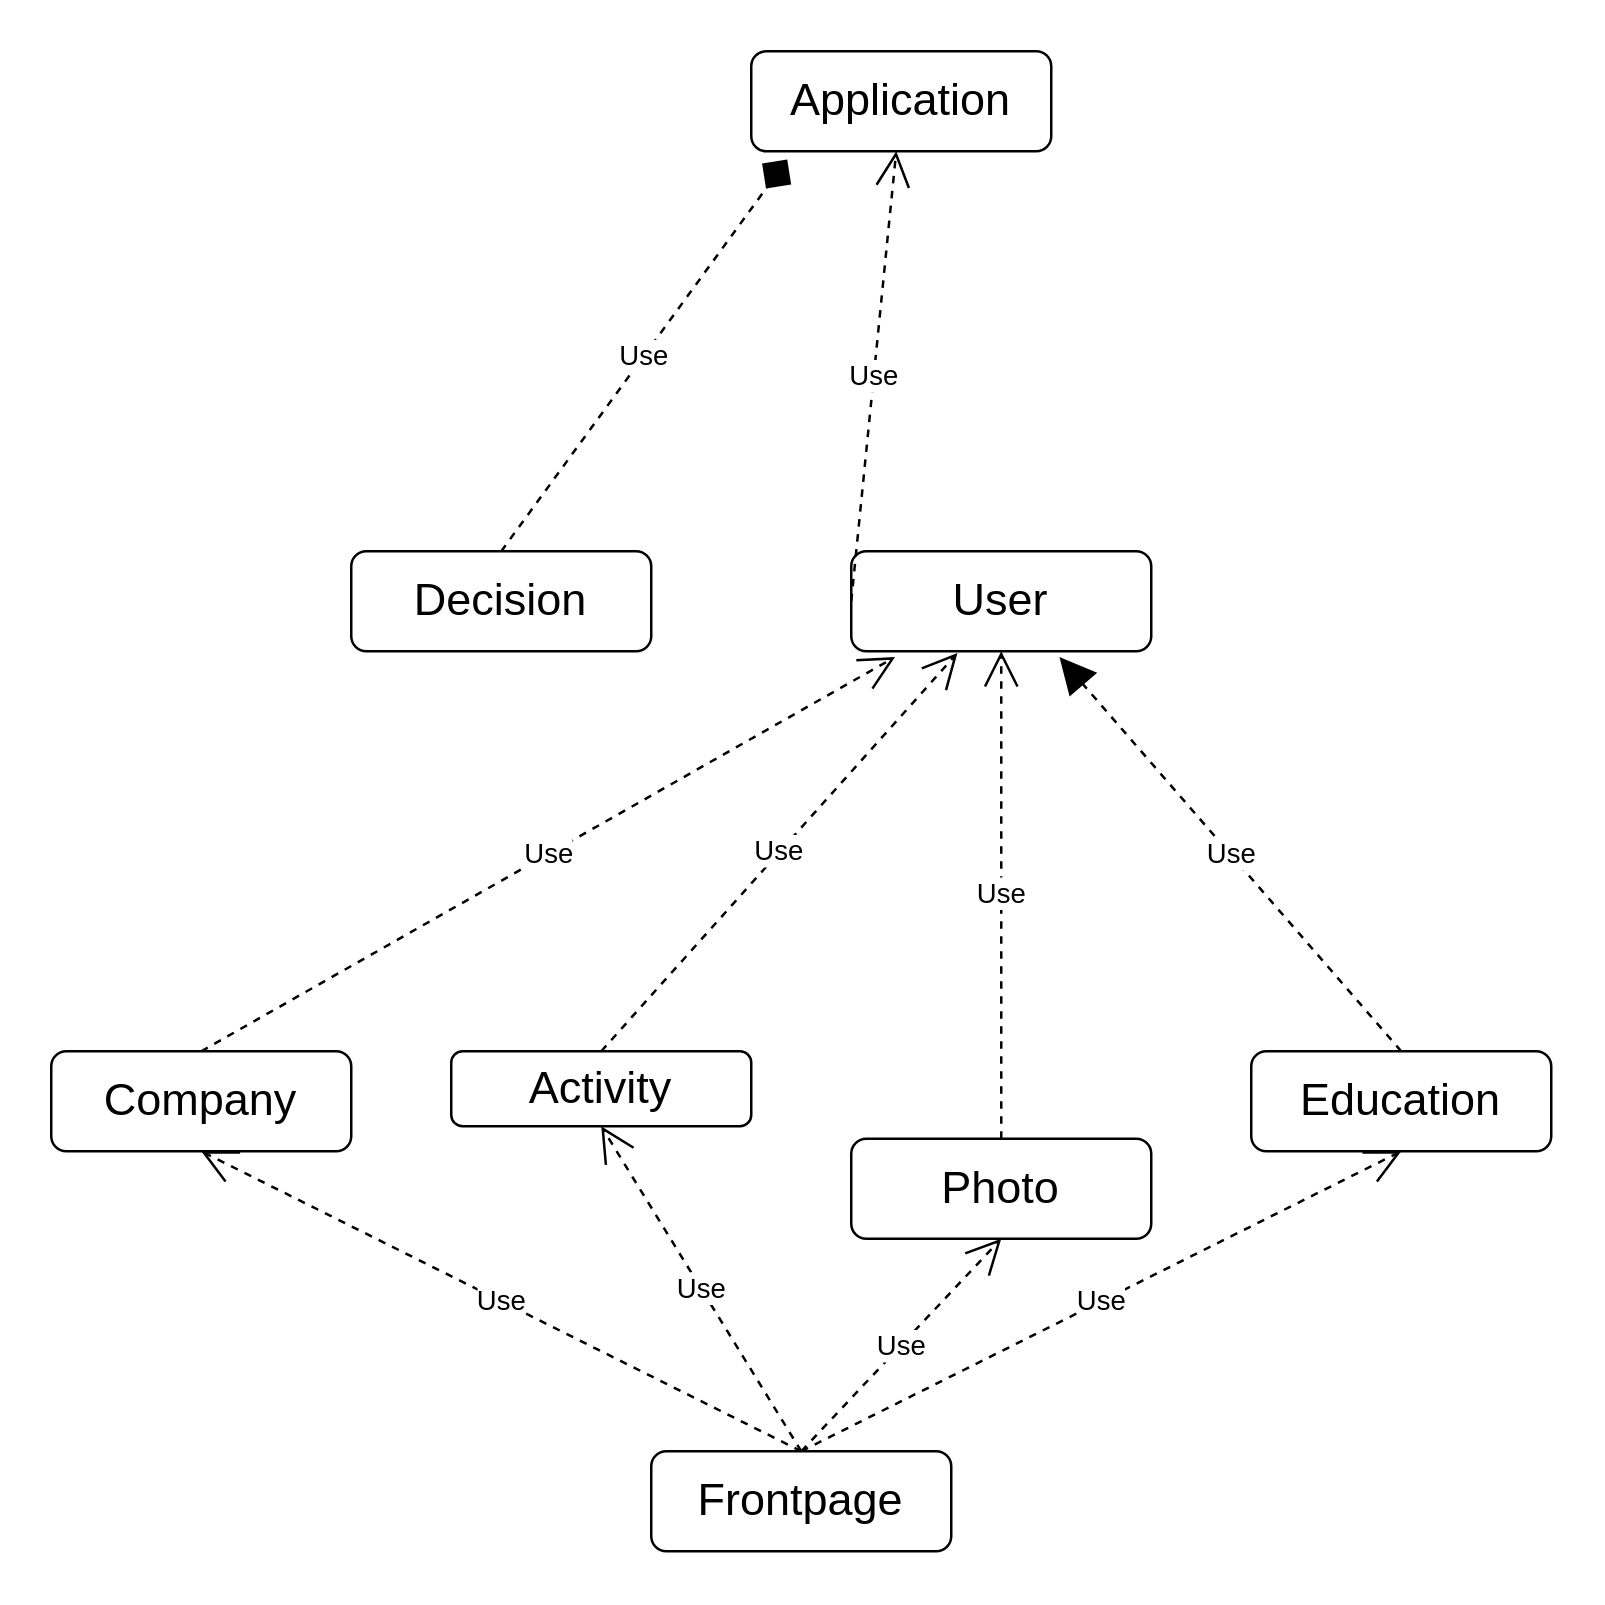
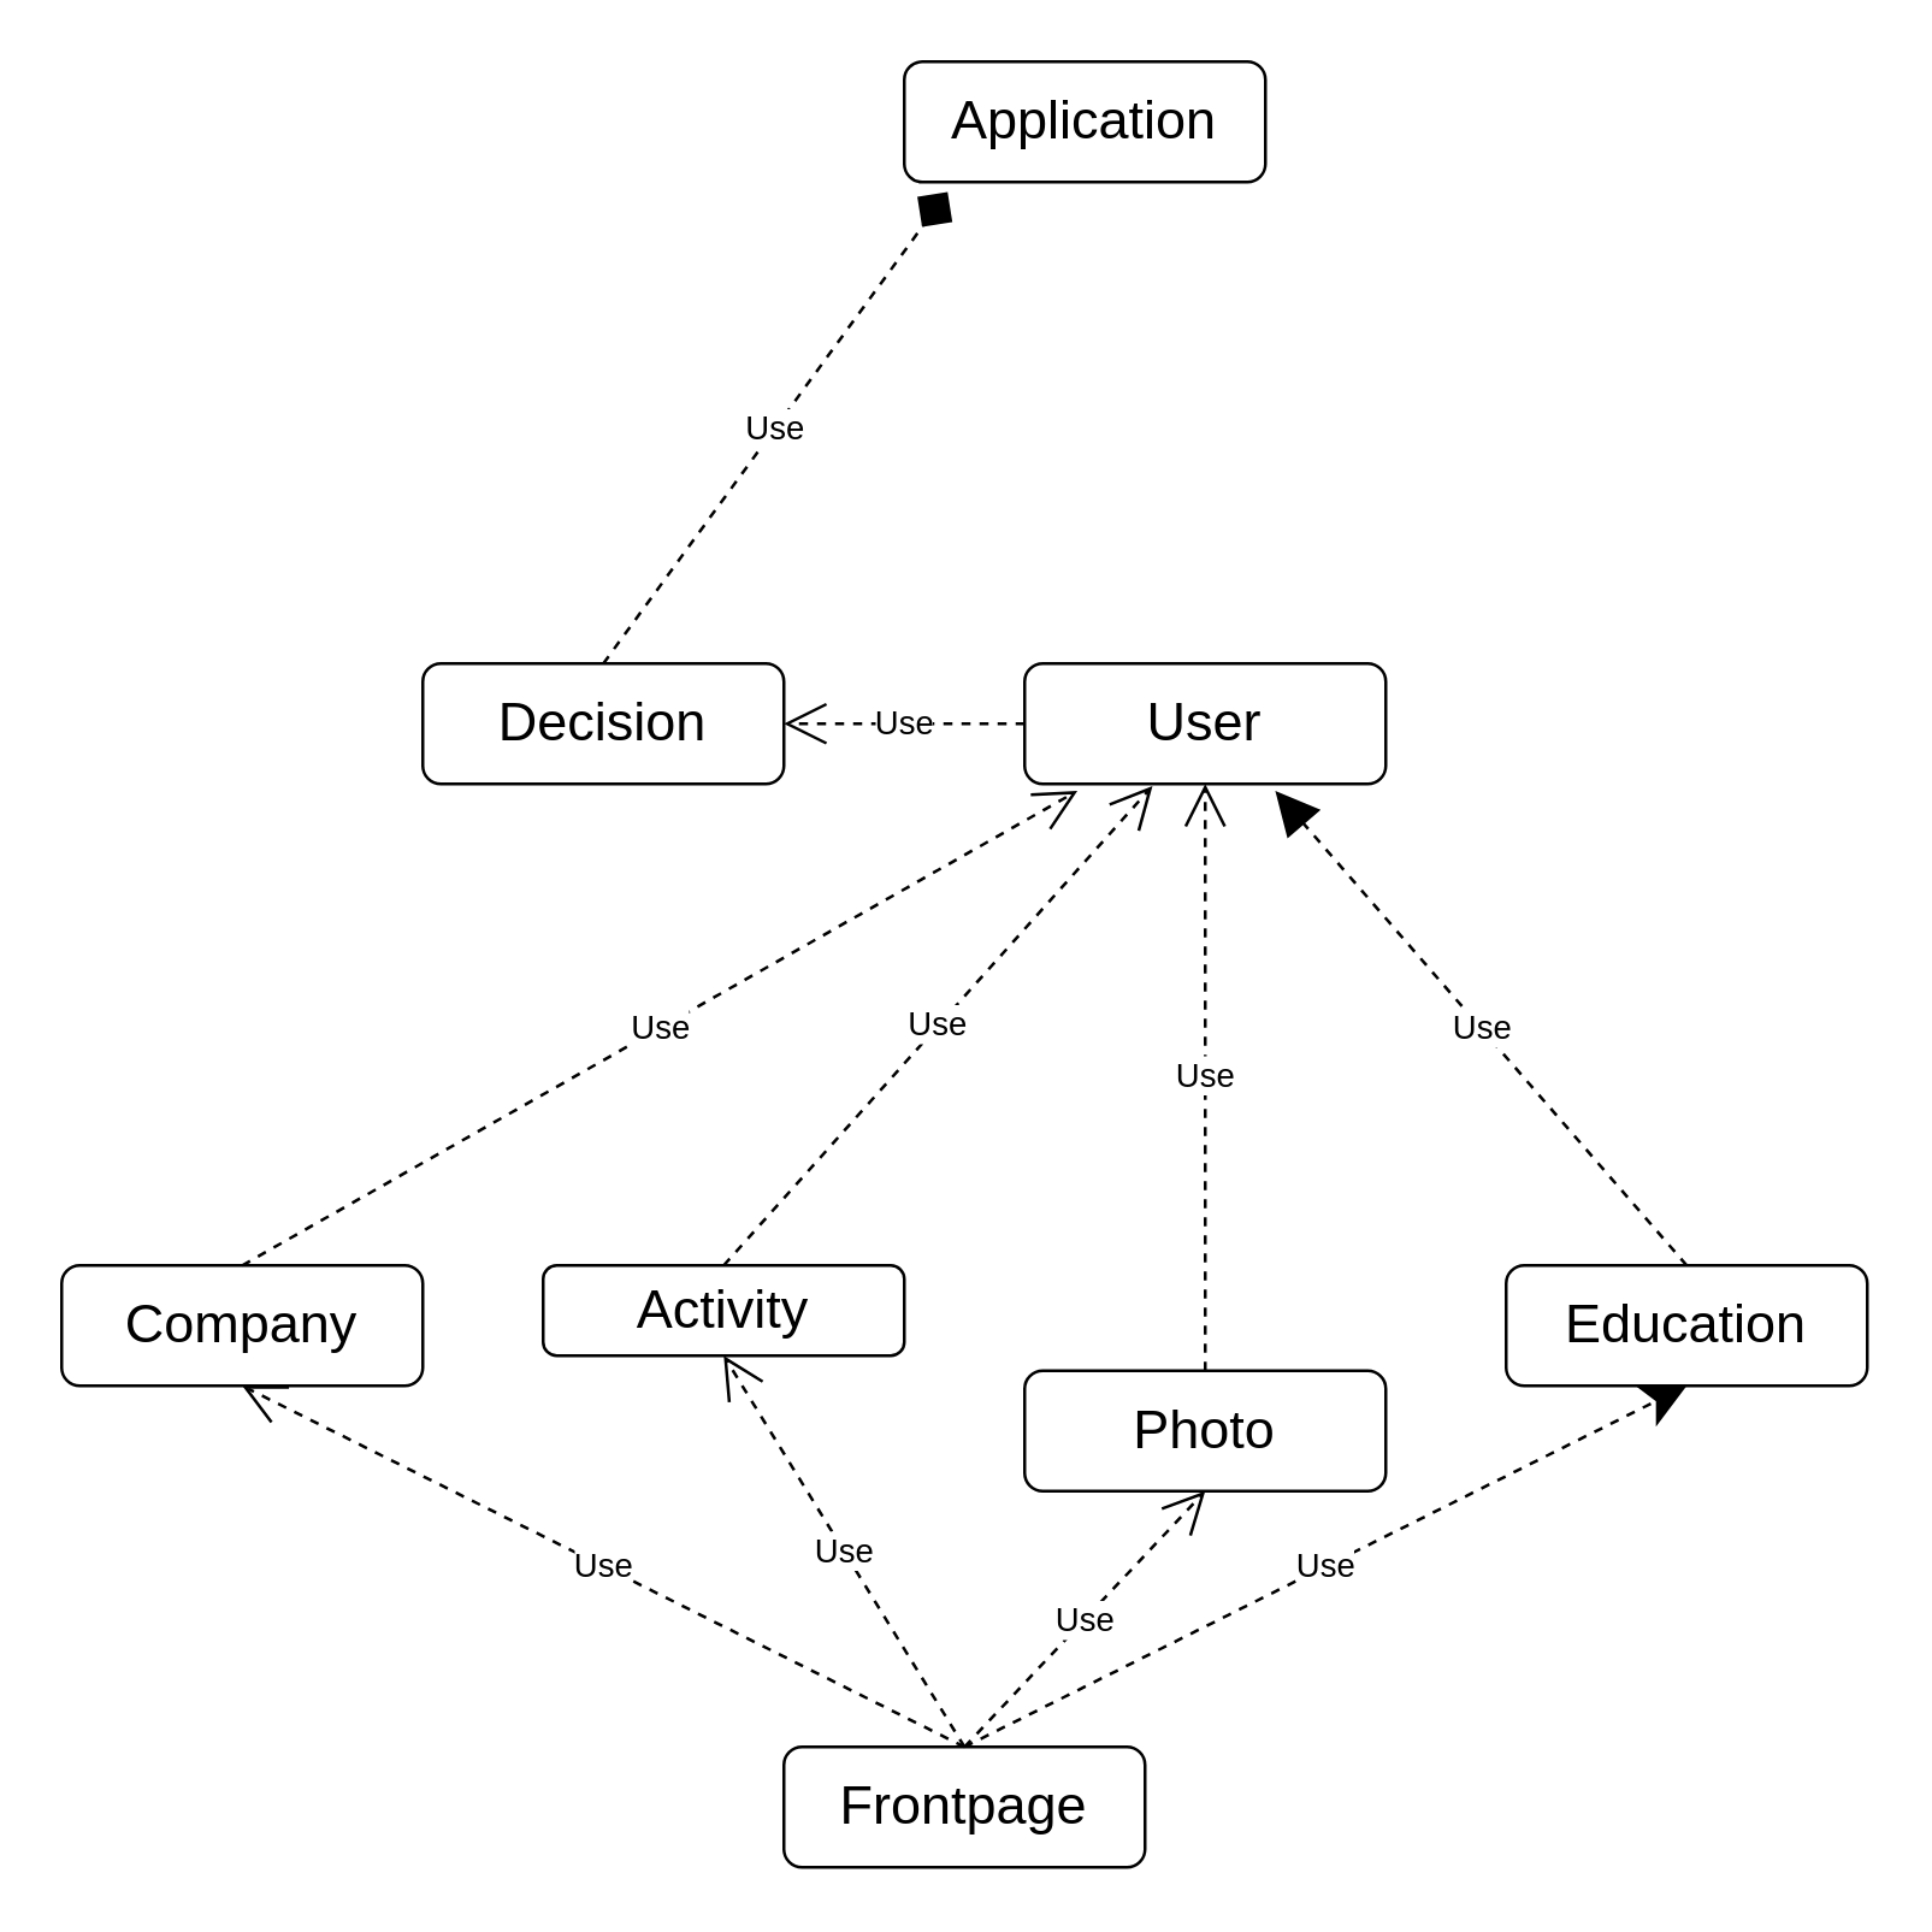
- <mxCell id="6" value="Use" style="endArrow=open;endSize=12;dashed=1;html=1;exitX=0;exitY=0.5;exitDx=0;exitDy=0;" edge="1" parent="1" source="4" target="2"><mxGeometry width="160" relative="1" as="geometry"><mxPoint x="300" y="190" as="sourcePoint" /><mxPoint x="460" y="190" as="targetPoint" /></mxGeometry></mxCell>
+ <mxCell id="6" value="Use" style="endArrow=open;endSize=12;dashed=1;html=1;exitX=0;exitY=0.5;exitDx=0;exitDy=0;entryX=1;entryY=0.5;entryDx=0;entryDy=0;" edge="1" parent="1" source="4" target="3"><mxGeometry width="160" relative="1" as="geometry"><mxPoint x="300" y="190" as="sourcePoint" /><mxPoint x="460" y="190" as="targetPoint" /></mxGeometry></mxCell>
- <mxCell id="16" value="Use" style="endArrow=open;endSize=12;dashed=1;html=1;exitX=0.5;exitY=0;exitDx=0;exitDy=0;entryX=0.5;entryY=1;entryDx=0;entryDy=0;" edge="1" parent="1" source="11" target="10"><mxGeometry width="160" relative="1" as="geometry"><mxPoint x="430" y="520" as="sourcePoint" /><mxPoint x="590" y="520" as="targetPoint" /></mxGeometry></mxCell>
+ <mxCell id="16" value="Use" style="endArrow=classic;endSize=12;dashed=1;html=1;exitX=0.5;exitY=0;exitDx=0;exitDy=0;entryX=0.5;entryY=1;entryDx=0;entryDy=0;" edge="1" parent="1" source="11" target="10"><mxGeometry width="160" relative="1" as="geometry"><mxPoint x="430" y="520" as="sourcePoint" /><mxPoint x="590" y="520" as="targetPoint" /></mxGeometry></mxCell>
